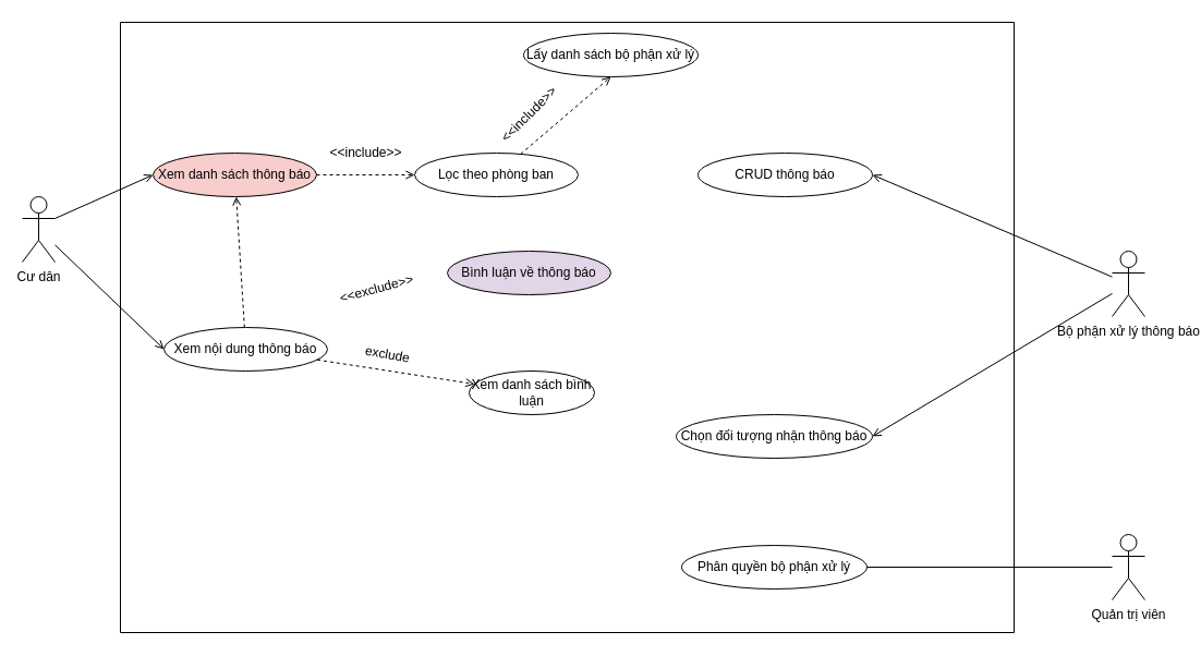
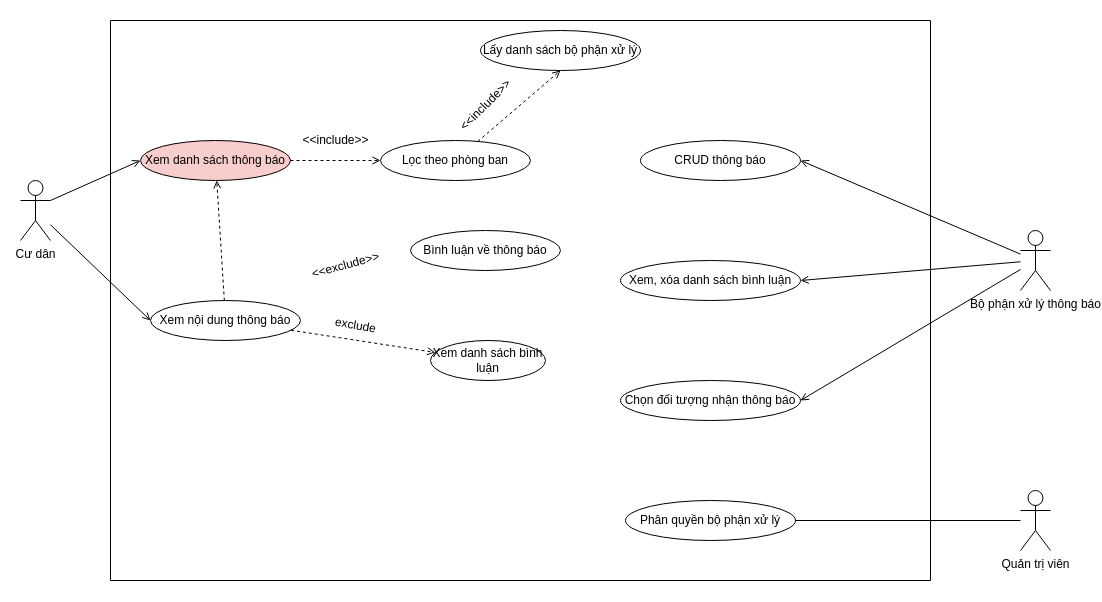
- <mxCell id="12" value="Bình luận về thông báo" style="ellipse;whiteSpace=wrap;html=1;fillColor=#e1d5e7;" vertex="1" parent="2"><mxGeometry x="300" y="210" width="150" height="40" as="geometry" /></mxCell>
+ <mxCell id="12" value="Bình luận về thông báo" style="ellipse;whiteSpace=wrap;html=1;" vertex="1" parent="2"><mxGeometry x="300" y="210" width="150" height="40" as="geometry" /></mxCell>
+ <mxCell id="27" style="edgeStyle=none;rounded=0;orthogonalLoop=1;jettySize=auto;html=1;entryX=1;entryY=0.5;entryDx=0;entryDy=0;endArrow=open;endFill=0;" edge="1" parent="1" source="29" target="7"><mxGeometry relative="1" as="geometry" /></mxCell>
+ <mxCell id="7" value="Xem, xóa danh sách bình luận" style="ellipse;whiteSpace=wrap;html=1;" vertex="1" parent="2"><mxGeometry x="510" y="240" width="180" height="40" as="geometry" /></mxCell>
